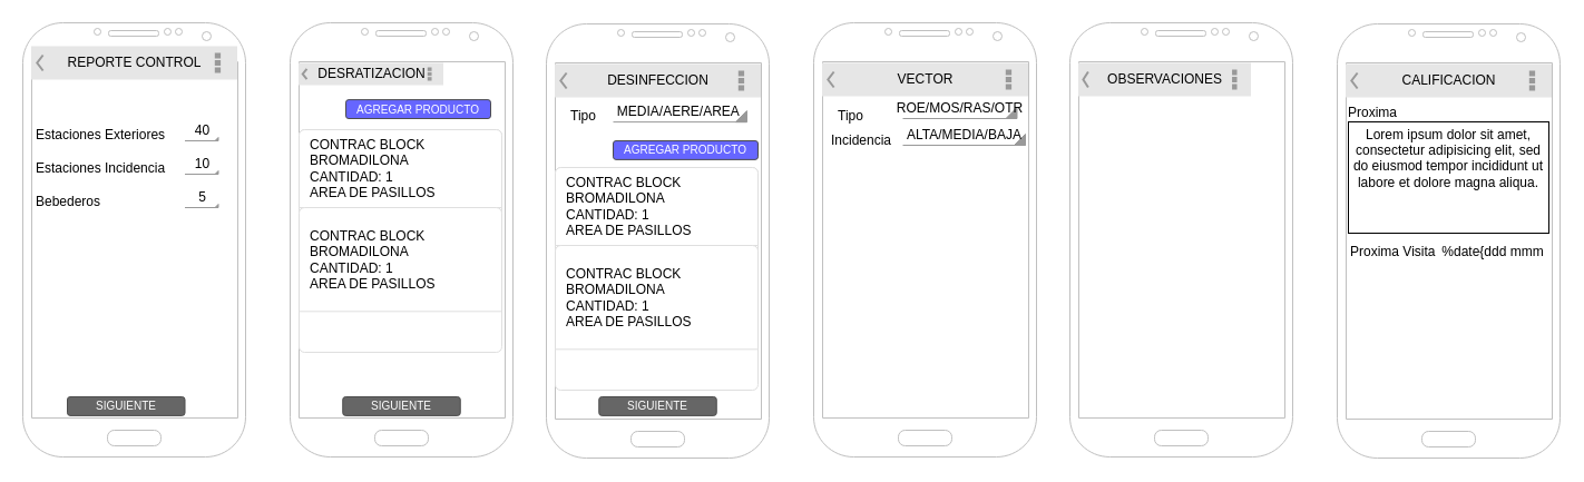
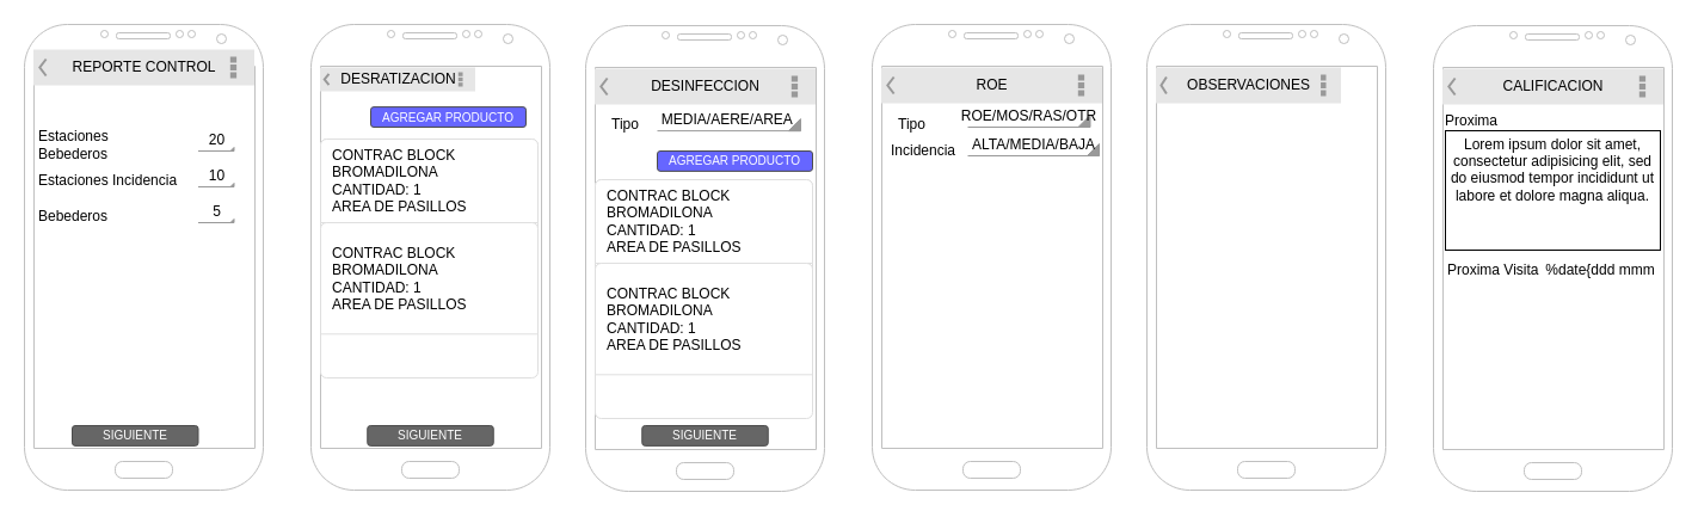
- <mxCell id="28" value="VECTOR" style="strokeWidth=1;html=1;shadow=0;dashed=0;shape=mxgraph.android.action_bar;fillColor=#E6E6E6;strokeColor=#c0c0c0;strokeWidth=2;" vertex="1" parent="1"><mxGeometry x="737.5" y="56" width="185" height="30" as="geometry" /></mxCell>
+ <mxCell id="28" value="ROE" style="strokeWidth=1;html=1;shadow=0;dashed=0;shape=mxgraph.android.action_bar;fillColor=#E6E6E6;strokeColor=#c0c0c0;strokeWidth=2;" vertex="1" parent="1"><mxGeometry x="737.5" y="56" width="185" height="30" as="geometry" /></mxCell>
- <mxCell id="8" value="40" style="strokeWidth=1;html=1;shadow=0;dashed=0;shape=mxgraph.android.spinner2;align=center;fillColor=#999999;strokeColor=#999999;verticalAlign=bottom" vertex="1" parent="1"><mxGeometry x="165.5" y="116" width="30" height="10" as="geometry" /></mxCell>
+ <mxCell id="8" value="20" style="strokeWidth=1;html=1;shadow=0;dashed=0;shape=mxgraph.android.spinner2;align=center;fillColor=#999999;strokeColor=#999999;verticalAlign=bottom" vertex="1" parent="1"><mxGeometry x="165.5" y="116" width="30" height="10" as="geometry" /></mxCell>
- <mxCell id="5" value="Estaciones Exteriores" style="text;html=1;strokeColor=none;fillColor=none;align=left;verticalAlign=middle;whiteSpace=wrap;rounded=0;" vertex="1" parent="1"><mxGeometry x="30" y="106" width="120" height="30" as="geometry" /></mxCell>
+ <mxCell id="5" value="Estaciones Bebederos" style="text;html=1;strokeColor=none;fillColor=none;align=left;verticalAlign=middle;whiteSpace=wrap;rounded=0;" vertex="1" parent="1"><mxGeometry x="30" y="106" width="120" height="30" as="geometry" /></mxCell>
